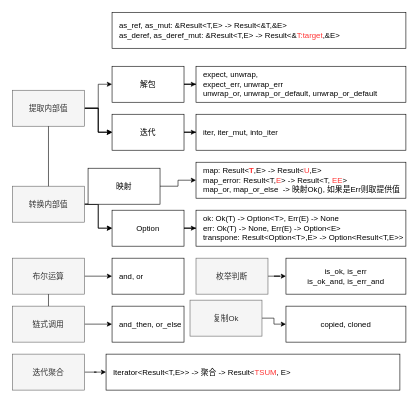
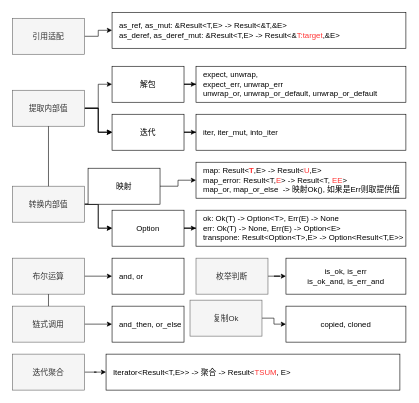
+ <mxCell id="11" value="" style="edgeStyle=orthogonalEdgeStyle;rounded=0;orthogonalLoop=1;jettySize=auto;html=1;" parent="1" source="12" target="34" edge="1"><mxGeometry relative="1" as="geometry" /></mxCell>
+ <mxCell id="12" value="引用适配" style="rounded=0;whiteSpace=wrap;html=1;fontSize=13;fillColor=#f5f5f5;strokeColor=#666666;fontColor=#333333;" parent="1" vertex="1"><mxGeometry x="20" y="30" width="120" height="60" as="geometry" /></mxCell>
